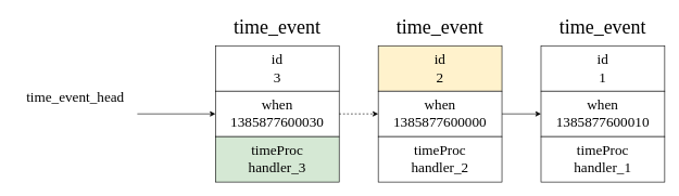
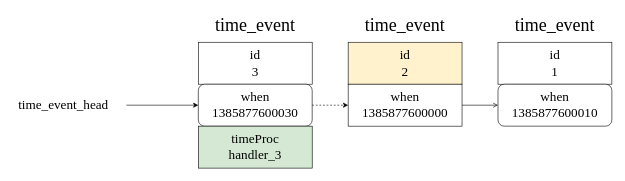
- <mxCell id="15" value="time_event_head" style="text;html=1;strokeColor=none;fillColor=none;align=center;verticalAlign=middle;whiteSpace=wrap;rounded=0;fontFamily=Comic Sans MS;fontSize=22;" parent="1" vertex="1"><mxGeometry x="30" y="130" width="170" height="40" as="geometry" /></mxCell>
+ <mxCell id="15" value="time_event_head" style="text;html=1;strokeColor=none;fillColor=none;align=center;verticalAlign=middle;whiteSpace=wrap;rounded=0;fontFamily=Comic Sans MS;fontSize=22;" parent="1" vertex="1"><mxGeometry x="20" y="155" width="170" height="40" as="geometry" /></mxCell>
- <mxCell id="3" value="when&lt;br&gt;1385877600030" style="rounded=0;whiteSpace=wrap;html=1;fontSize=22;fontFamily=Comic Sans MS;" parent="1" vertex="1"><mxGeometry x="330" y="140" width="190" height="70" as="geometry" /></mxCell>
+ <mxCell id="3" value="when&lt;br&gt;1385877600030" style="whiteSpace=wrap;html=1;fontSize=22;fontFamily=Comic Sans MS;rounded=1;" parent="1" vertex="1"><mxGeometry x="330" y="140" width="190" height="70" as="geometry" /></mxCell>
- <mxCell id="17" value="" style="endArrow=classic;html=1;fontFamily=Comic Sans MS;fontSize=22;fontColor=#000000;entryX=0;entryY=0.5;entryDx=0;entryDy=0;exitX=1;exitY=0.5;exitDx=0;exitDy=0;" parent="1" source="7" target="11" edge="1"><mxGeometry width="50" height="50" relative="1" as="geometry"><mxPoint x="590" y="340" as="sourcePoint" /><mxPoint x="640" y="290" as="targetPoint" /></mxGeometry></mxCell>
+ <mxCell id="17" value="" style="endArrow=open;html=1;fontFamily=Comic Sans MS;fontSize=22;fontColor=#000000;entryX=0;entryY=0.5;entryDx=0;entryDy=0;exitX=1;exitY=0.5;exitDx=0;exitDy=0;" parent="1" source="7" target="11" edge="1"><mxGeometry width="50" height="50" relative="1" as="geometry"><mxPoint x="590" y="340" as="sourcePoint" /><mxPoint x="640" y="290" as="targetPoint" /></mxGeometry></mxCell>
- <mxCell id="11" value="when&lt;br&gt;1385877600010" style="rounded=0;whiteSpace=wrap;html=1;fontSize=22;fontFamily=Comic Sans MS;" parent="1" vertex="1"><mxGeometry x="830" y="140" width="190" height="70" as="geometry" /></mxCell>
+ <mxCell id="11" value="when&lt;br&gt;1385877600010" style="whiteSpace=wrap;html=1;fontSize=22;fontFamily=Comic Sans MS;rounded=1;" parent="1" vertex="1"><mxGeometry x="830" y="140" width="190" height="70" as="geometry" /></mxCell>
- <mxCell id="8" value="timeProc&lt;br&gt;handler_2" style="rounded=0;whiteSpace=wrap;html=1;fontFamily=Comic Sans MS;fontSize=22;" parent="1" vertex="1"><mxGeometry x="580" y="210" width="190" height="70" as="geometry" /></mxCell>
- <mxCell id="12" value="timeProc&lt;br&gt;handler_1" style="rounded=0;whiteSpace=wrap;html=1;fontFamily=Comic Sans MS;fontSize=22;" parent="1" vertex="1"><mxGeometry x="830" y="210" width="190" height="70" as="geometry" /></mxCell>
